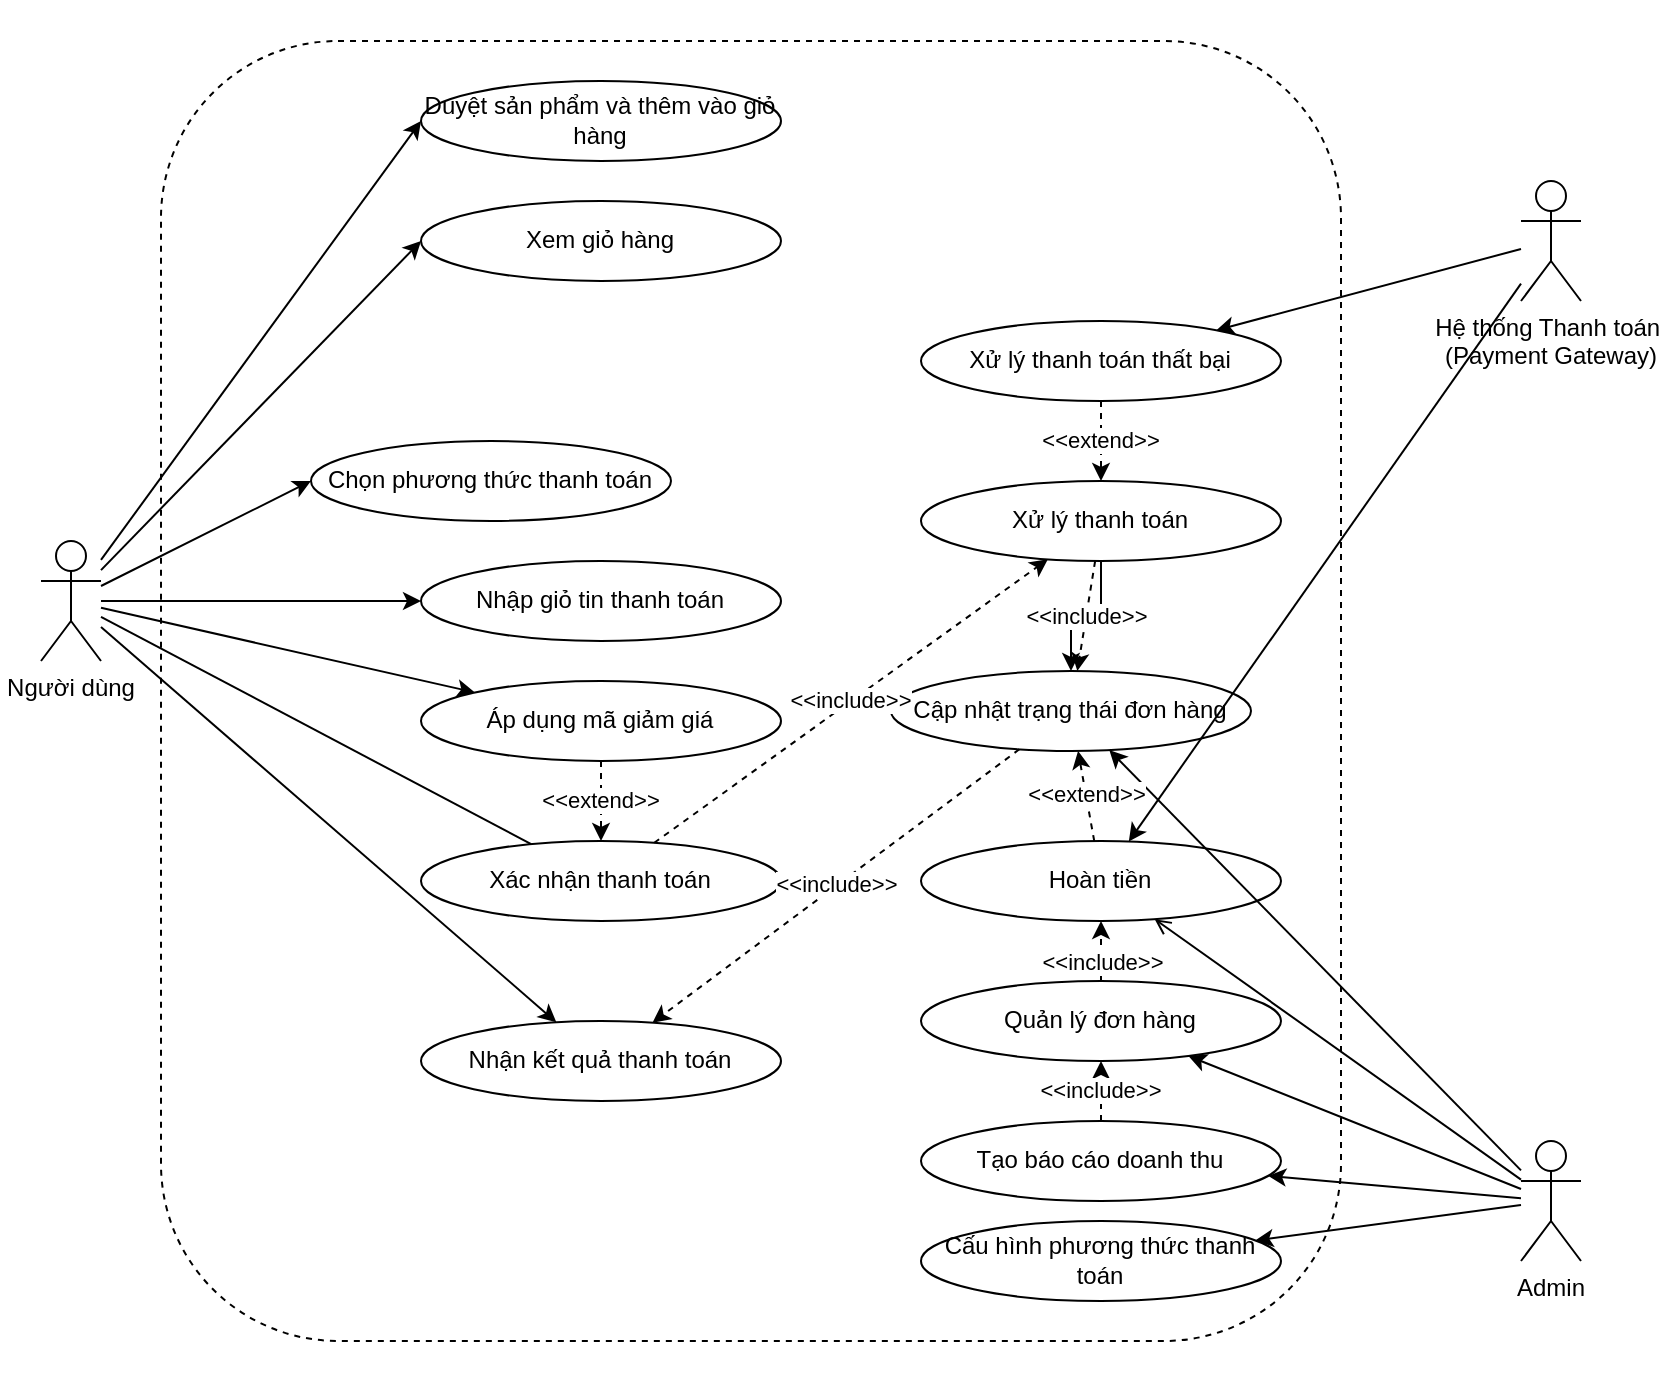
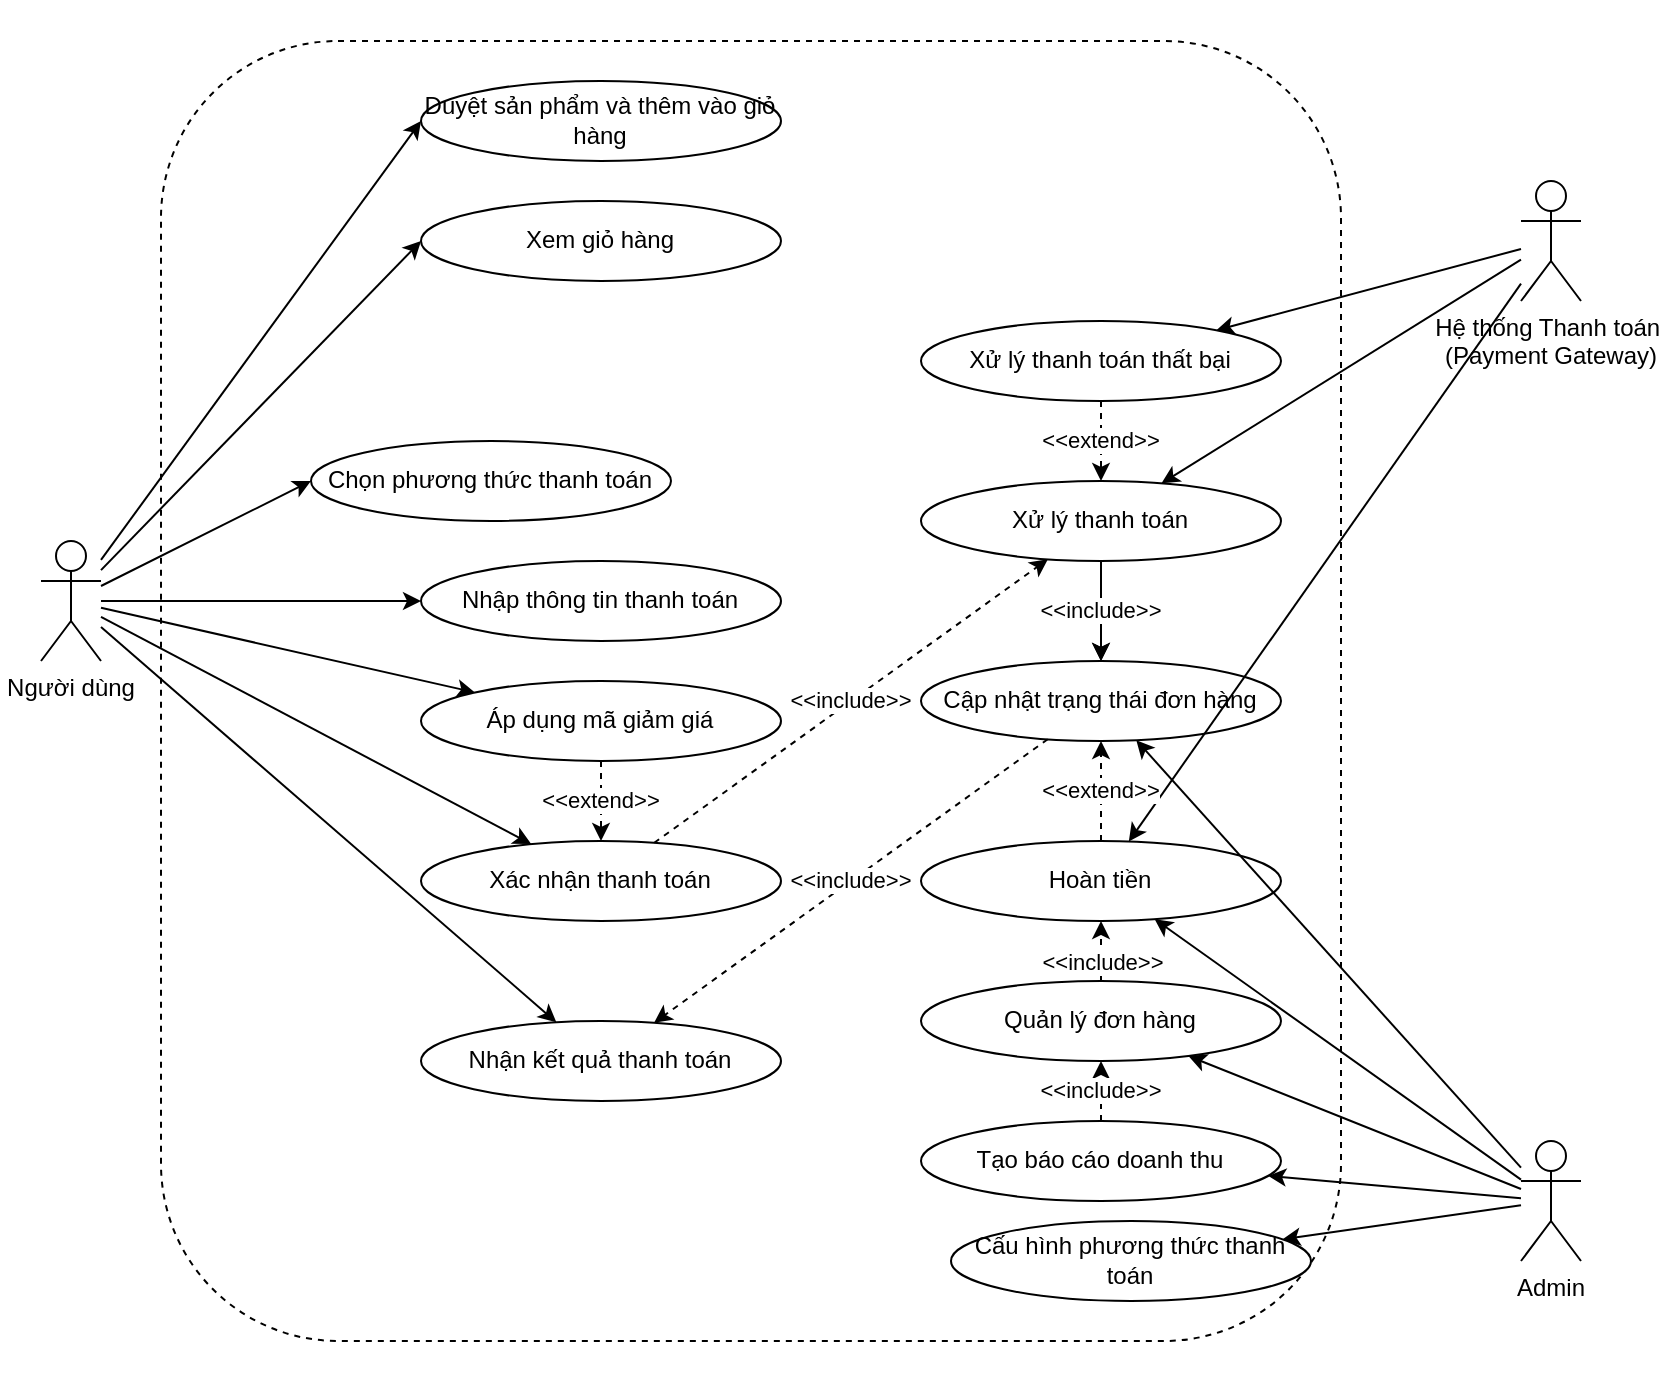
+ <mxCell id="28" style="edgeStyle=none;html=1;" parent="1" source="3" target="13" edge="1"><mxGeometry relative="1" as="geometry" /></mxCell>
- <mxCell id="9" value="Nhập giỏ tin thanh toán" style="ellipse;whiteSpace=wrap;html=1;" parent="1" vertex="1"><mxGeometry x="210" y="280" width="180" height="40" as="geometry" /></mxCell>
+ <mxCell id="9" value="Nhập thông tin thanh toán" style="ellipse;whiteSpace=wrap;html=1;" parent="1" vertex="1"><mxGeometry x="210" y="280" width="180" height="40" as="geometry" /></mxCell>
- <mxCell id="16" value="Cập nhật trạng thái đơn hàng" style="ellipse;whiteSpace=wrap;html=1;" parent="1" vertex="1"><mxGeometry x="445" y="335" width="180" height="40" as="geometry" /></mxCell>
+ <mxCell id="16" value="Cập nhật trạng thái đơn hàng" style="ellipse;whiteSpace=wrap;html=1;" parent="1" vertex="1"><mxGeometry x="460" y="330" width="180" height="40" as="geometry" /></mxCell>
- <mxCell id="26" style="edgeStyle=none;html=1;endArrow=none;" parent="1" source="2" target="11" edge="1"><mxGeometry relative="1" as="geometry" /></mxCell>
+ <mxCell id="26" style="edgeStyle=none;html=1;" parent="1" source="2" target="11" edge="1"><mxGeometry relative="1" as="geometry" /></mxCell>
- <mxCell id="33" style="edgeStyle=none;html=1;endArrow=open;" parent="1" source="4" target="17" edge="1"><mxGeometry relative="1" as="geometry" /></mxCell>
+ <mxCell id="33" style="edgeStyle=none;html=1;" parent="1" source="4" target="17" edge="1"><mxGeometry relative="1" as="geometry" /></mxCell>
- <mxCell id="20" value="Cấu hình phương thức thanh toán" style="ellipse;whiteSpace=wrap;html=1;" parent="1" vertex="1"><mxGeometry x="460" y="610" width="180" height="40" as="geometry" /></mxCell>
+ <mxCell id="20" value="Cấu hình phương thức thanh toán" style="ellipse;whiteSpace=wrap;html=1;" parent="1" vertex="1"><mxGeometry x="475" y="610" width="180" height="40" as="geometry" /></mxCell>
